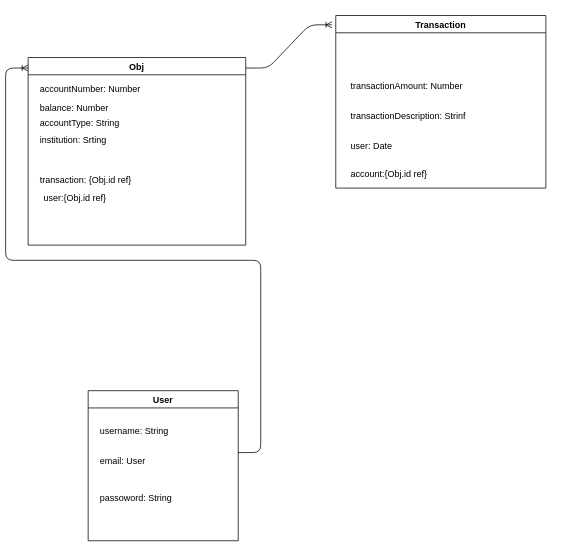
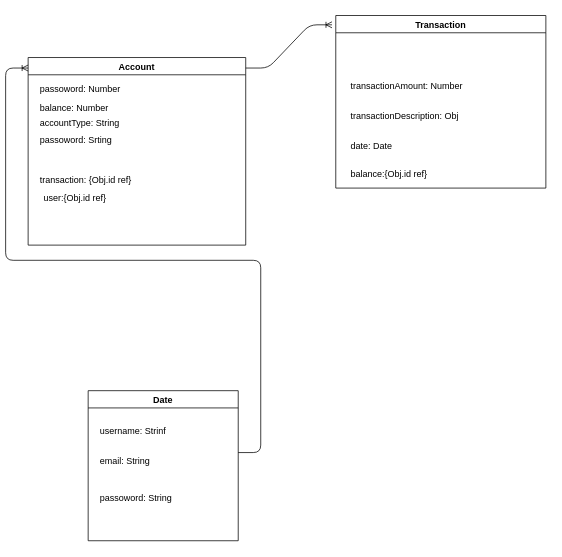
- <mxCell id="2" value="Obj" style="swimlane;" vertex="1" parent="1"><mxGeometry x="20" y="76" width="290" height="250" as="geometry" /></mxCell>
+ <mxCell id="2" value="Account" style="swimlane;" vertex="1" parent="1"><mxGeometry x="20" y="76" width="290" height="250" as="geometry" /></mxCell>
- <mxCell id="14" value="accountNumber: Number" style="text;strokeColor=none;fillColor=none;align=left;verticalAlign=top;spacingLeft=4;spacingRight=4;overflow=hidden;rotatable=0;points=[[0,0.5],[1,0.5]];portConstraint=eastwest;" vertex="1" parent="1"><mxGeometry x="30" y="104" width="280" height="26" as="geometry" /></mxCell>
+ <mxCell id="14" value="passoword: Number" style="text;strokeColor=none;fillColor=none;align=left;verticalAlign=top;spacingLeft=4;spacingRight=4;overflow=hidden;rotatable=0;points=[[0,0.5],[1,0.5]];portConstraint=eastwest;" vertex="1" parent="1"><mxGeometry x="30" y="104" width="280" height="26" as="geometry" /></mxCell>
- <mxCell id="11" value="transactionDescription: Strinf" style="text;strokeColor=none;fillColor=none;align=left;verticalAlign=top;spacingLeft=4;spacingRight=4;overflow=hidden;rotatable=0;points=[[0,0.5],[1,0.5]];portConstraint=eastwest;" vertex="1" parent="9"><mxGeometry x="14" y="120" width="246" height="26" as="geometry" /></mxCell>
+ <mxCell id="11" value="transactionDescription: Obj" style="text;strokeColor=none;fillColor=none;align=left;verticalAlign=top;spacingLeft=4;spacingRight=4;overflow=hidden;rotatable=0;points=[[0,0.5],[1,0.5]];portConstraint=eastwest;" vertex="1" parent="9"><mxGeometry x="14" y="120" width="246" height="26" as="geometry" /></mxCell>
- <mxCell id="3" value="institution: Srting" style="text;strokeColor=none;fillColor=none;align=left;verticalAlign=top;spacingLeft=4;spacingRight=4;overflow=hidden;rotatable=0;points=[[0,0.5],[1,0.5]];portConstraint=eastwest;" vertex="1" parent="2"><mxGeometry x="10" y="97" width="270" height="26" as="geometry" /></mxCell>
+ <mxCell id="3" value="passoword: Srting" style="text;strokeColor=none;fillColor=none;align=left;verticalAlign=top;spacingLeft=4;spacingRight=4;overflow=hidden;rotatable=0;points=[[0,0.5],[1,0.5]];portConstraint=eastwest;" vertex="1" parent="2"><mxGeometry x="10" y="97" width="270" height="26" as="geometry" /></mxCell>
- <mxCell id="12" value="user: Date" style="text;strokeColor=none;fillColor=none;align=left;verticalAlign=top;spacingLeft=4;spacingRight=4;overflow=hidden;rotatable=0;points=[[0,0.5],[1,0.5]];portConstraint=eastwest;" vertex="1" parent="9"><mxGeometry x="14" y="160" width="246" height="26" as="geometry" /></mxCell>
+ <mxCell id="12" value="date: Date" style="text;strokeColor=none;fillColor=none;align=left;verticalAlign=top;spacingLeft=4;spacingRight=4;overflow=hidden;rotatable=0;points=[[0,0.5],[1,0.5]];portConstraint=eastwest;" vertex="1" parent="9"><mxGeometry x="14" y="160" width="246" height="26" as="geometry" /></mxCell>
- <mxCell id="13" value="account:{Obj.id ref}" style="text;strokeColor=none;fillColor=none;align=left;verticalAlign=top;spacingLeft=4;spacingRight=4;overflow=hidden;rotatable=0;points=[[0,0.5],[1,0.5]];portConstraint=eastwest;" vertex="1" parent="9"><mxGeometry x="14" y="198" width="256" height="26" as="geometry" /></mxCell>
+ <mxCell id="13" value="balance:{Obj.id ref}" style="text;strokeColor=none;fillColor=none;align=left;verticalAlign=top;spacingLeft=4;spacingRight=4;overflow=hidden;rotatable=0;points=[[0,0.5],[1,0.5]];portConstraint=eastwest;" vertex="1" parent="9"><mxGeometry x="14" y="198" width="256" height="26" as="geometry" /></mxCell>
- <mxCell id="6" value="User" style="swimlane;" vertex="1" parent="1"><mxGeometry x="100" y="520" width="200" height="200" as="geometry" /></mxCell>
+ <mxCell id="6" value="Date" style="swimlane;" vertex="1" parent="1"><mxGeometry x="100" y="520" width="200" height="200" as="geometry" /></mxCell>
- <mxCell id="7" value="username: String" style="text;strokeColor=none;fillColor=none;align=left;verticalAlign=top;spacingLeft=4;spacingRight=4;overflow=hidden;rotatable=0;points=[[0,0.5],[1,0.5]];portConstraint=eastwest;" vertex="1" parent="6"><mxGeometry x="10" y="40" width="160" height="26" as="geometry" /></mxCell>
+ <mxCell id="7" value="username: Strinf" style="text;strokeColor=none;fillColor=none;align=left;verticalAlign=top;spacingLeft=4;spacingRight=4;overflow=hidden;rotatable=0;points=[[0,0.5],[1,0.5]];portConstraint=eastwest;" vertex="1" parent="6"><mxGeometry x="10" y="40" width="160" height="26" as="geometry" /></mxCell>
- <mxCell id="8" value="email: User" style="text;strokeColor=none;fillColor=none;align=left;verticalAlign=top;spacingLeft=4;spacingRight=4;overflow=hidden;rotatable=0;points=[[0,0.5],[1,0.5]];portConstraint=eastwest;" vertex="1" parent="6"><mxGeometry x="10" y="80" width="160" height="26" as="geometry" /></mxCell>
+ <mxCell id="8" value="email: String" style="text;strokeColor=none;fillColor=none;align=left;verticalAlign=top;spacingLeft=4;spacingRight=4;overflow=hidden;rotatable=0;points=[[0,0.5],[1,0.5]];portConstraint=eastwest;" vertex="1" parent="6"><mxGeometry x="10" y="80" width="160" height="26" as="geometry" /></mxCell>
